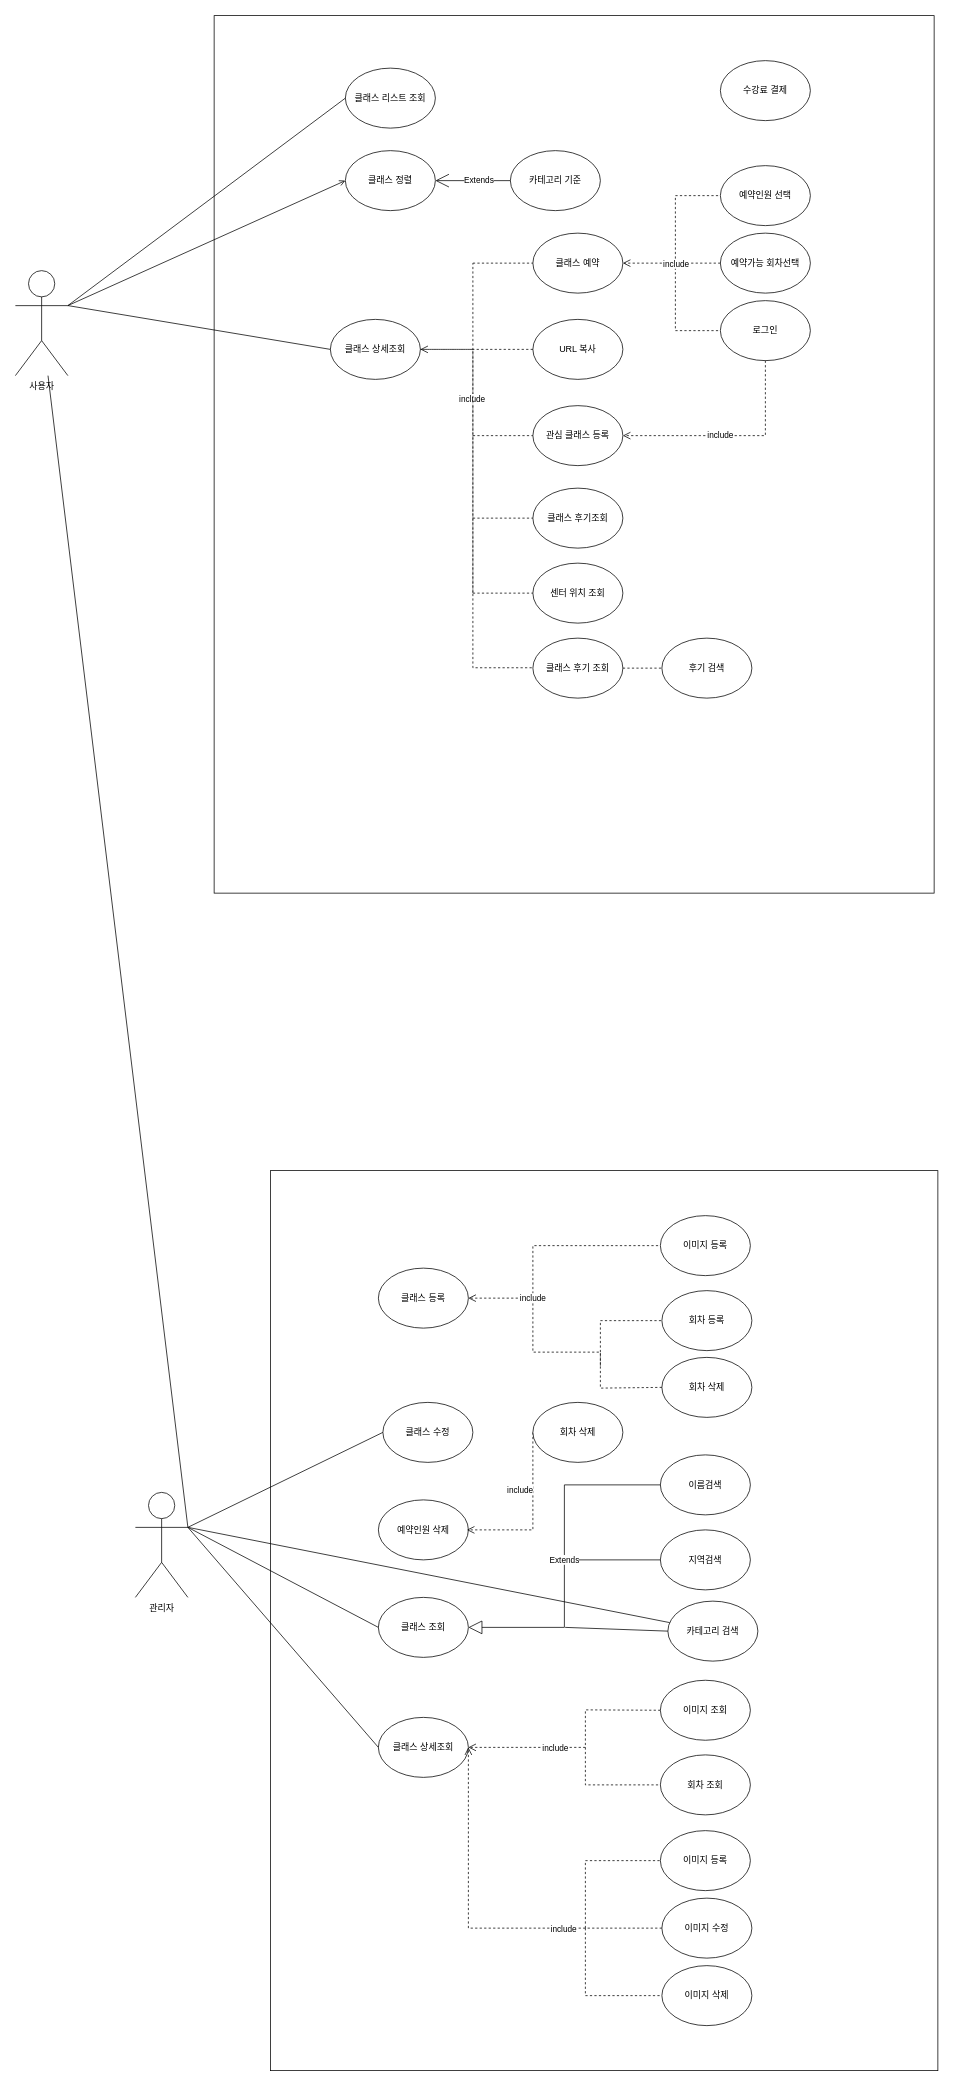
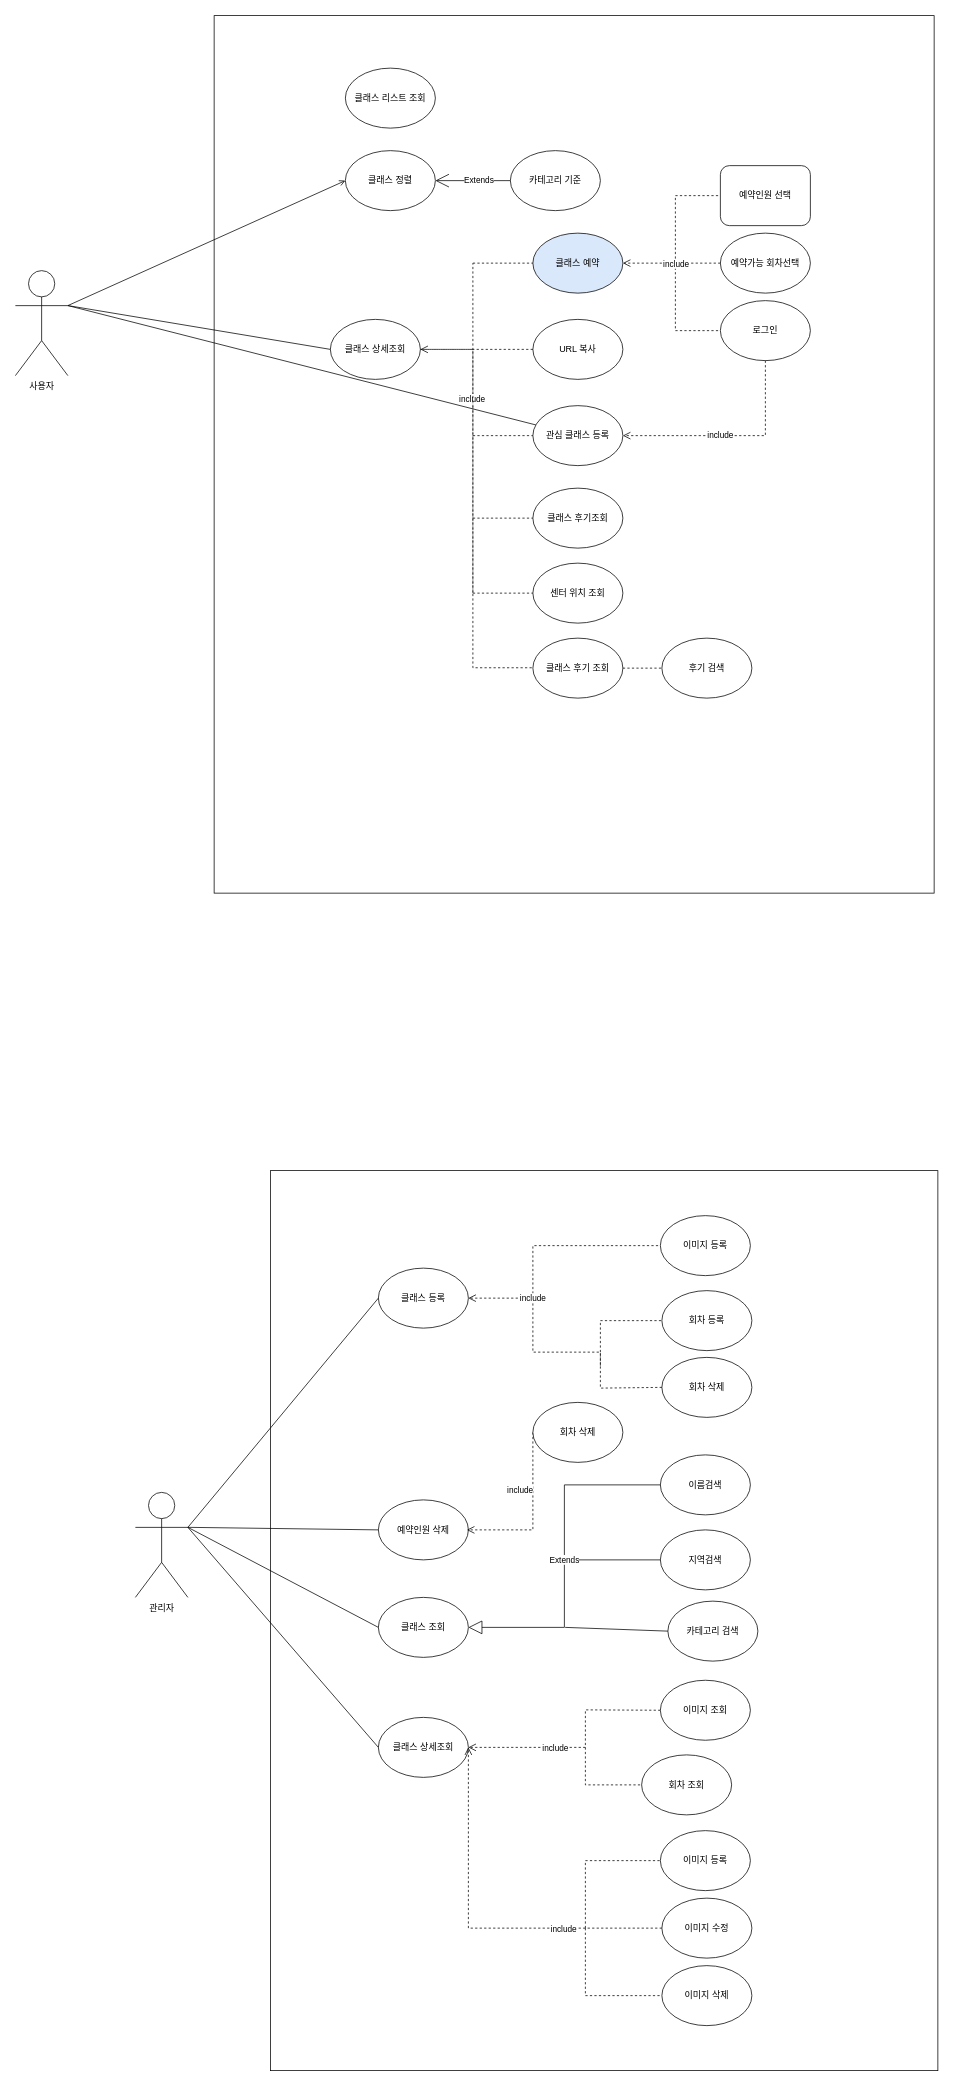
- <mxCell id="28" value="수강료 결제" style="ellipse;whiteSpace=wrap;html=1;" parent="1" vertex="1"><mxGeometry x="960" y="80" width="120" height="80" as="geometry" /></mxCell>
- <mxCell id="34" value="예약인원 선택" style="ellipse;whiteSpace=wrap;html=1;" parent="1" vertex="1"><mxGeometry x="960" width="120" height="80" as="geometry" y="220" /></mxCell>
+ <mxCell id="34" value="예약인원 선택" style="whiteSpace=wrap;html=1;rounded=1;" parent="1" vertex="1"><mxGeometry x="960" width="120" height="80" as="geometry" y="220" /></mxCell>
- <mxCell id="22" value="" style="endArrow=none;html=1;rounded=0;exitX=1;exitY=0.333;exitDx=0;exitDy=0;exitPerimeter=0;entryX=0;entryY=0.5;entryDx=0;entryDy=0;" parent="1" source="4" target="16" edge="1"><mxGeometry width="50" height="50" relative="1" as="geometry"><mxPoint x="190" y="347" as="sourcePoint" /><mxPoint x="450" y="250" as="targetPoint" /></mxGeometry></mxCell>
+ <mxCell id="22" value="" style="endArrow=none;html=1;rounded=0;exitX=1;exitY=0.333;exitDx=0;exitDy=0;exitPerimeter=0;" parent="1" source="4" target="25" edge="1"><mxGeometry width="50" height="50" relative="1" as="geometry"><mxPoint x="190" y="347" as="sourcePoint" /><mxPoint x="450" y="250" as="targetPoint" /></mxGeometry></mxCell>
- <mxCell id="20" value="클래스 예약" style="ellipse;whiteSpace=wrap;html=1;" parent="1" vertex="1"><mxGeometry x="710" y="310" width="120" height="80" as="geometry" /></mxCell>
+ <mxCell id="20" value="클래스 예약" style="ellipse;whiteSpace=wrap;html=1;fillColor=#dae8fc;" parent="1" vertex="1"><mxGeometry x="710" y="310" width="120" height="80" as="geometry" /></mxCell>
- <mxCell id="12" value="" style="endArrow=none;html=1;rounded=0;exitX=1;exitY=0.333;exitDx=0;exitDy=0;exitPerimeter=0;" parent="1" source="5" target="4" edge="1"><mxGeometry width="50" height="50" relative="1" as="geometry"><mxPoint x="330" y="1719" as="sourcePoint" /><mxPoint x="-390" y="984" as="targetPoint" /></mxGeometry></mxCell>
+ <mxCell id="12" value="" style="endArrow=none;html=1;rounded=0;entryX=0;entryY=0.5;entryDx=0;entryDy=0;exitX=1;exitY=0.333;exitDx=0;exitDy=0;exitPerimeter=0;" parent="1" source="5" target="6" edge="1"><mxGeometry width="50" height="50" relative="1" as="geometry"><mxPoint x="330" y="1719" as="sourcePoint" /><mxPoint x="-390" y="984" as="targetPoint" /></mxGeometry></mxCell>
- <mxCell id="7" value="클래스 수정" style="ellipse;whiteSpace=wrap;html=1;" parent="1" vertex="1"><mxGeometry x="510" y="1869" width="120" height="80" as="geometry" /></mxCell>
- <mxCell id="11" value="" style="endArrow=none;html=1;rounded=0;exitX=1;exitY=0.333;exitDx=0;exitDy=0;exitPerimeter=0;entryX=0;entryY=0.5;entryDx=0;entryDy=0;" parent="1" source="5" target="7" edge="1"><mxGeometry width="50" height="50" relative="1" as="geometry"><mxPoint x="-650" y="1475.667" as="sourcePoint" /><mxPoint x="-470" y="979" as="targetPoint" /></mxGeometry></mxCell>
- <mxCell id="13" value="" style="endArrow=none;html=1;rounded=0;exitX=1;exitY=0.333;exitDx=0;exitDy=0;exitPerimeter=0;" parent="1" source="5" target="63" edge="1"><mxGeometry width="50" height="50" relative="1" as="geometry"><mxPoint x="250" y="1444" as="sourcePoint" /><mxPoint x="-390" y="884" as="targetPoint" /></mxGeometry></mxCell>
+ <mxCell id="13" value="" style="endArrow=none;html=1;rounded=0;entryX=0;entryY=0.5;entryDx=0;entryDy=0;exitX=1;exitY=0.333;exitDx=0;exitDy=0;exitPerimeter=0;" parent="1" source="5" target="8" edge="1"><mxGeometry width="50" height="50" relative="1" as="geometry"><mxPoint x="250" y="1444" as="sourcePoint" /><mxPoint x="-390" y="884" as="targetPoint" /></mxGeometry></mxCell>
- <mxCell id="57" value="회차 조회" style="ellipse;whiteSpace=wrap;html=1;" parent="1" vertex="1"><mxGeometry x="880" y="2339" width="120" height="80" as="geometry" /></mxCell>
+ <mxCell id="57" value="회차 조회" style="ellipse;whiteSpace=wrap;html=1;" parent="1" vertex="1"><mxGeometry x="855" y="2339" width="120" height="80" as="geometry" /></mxCell>
